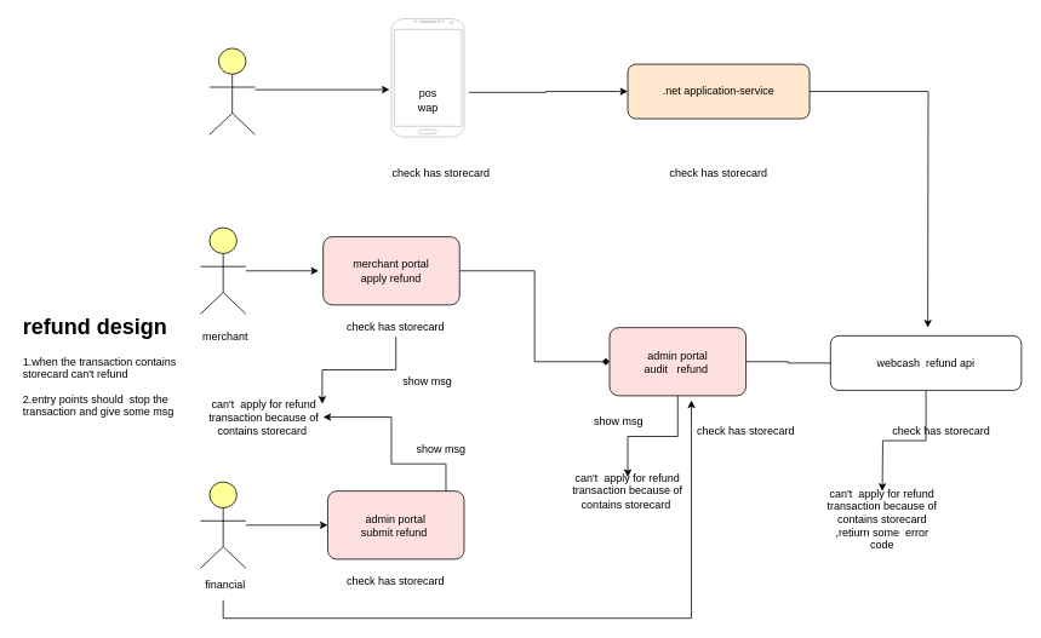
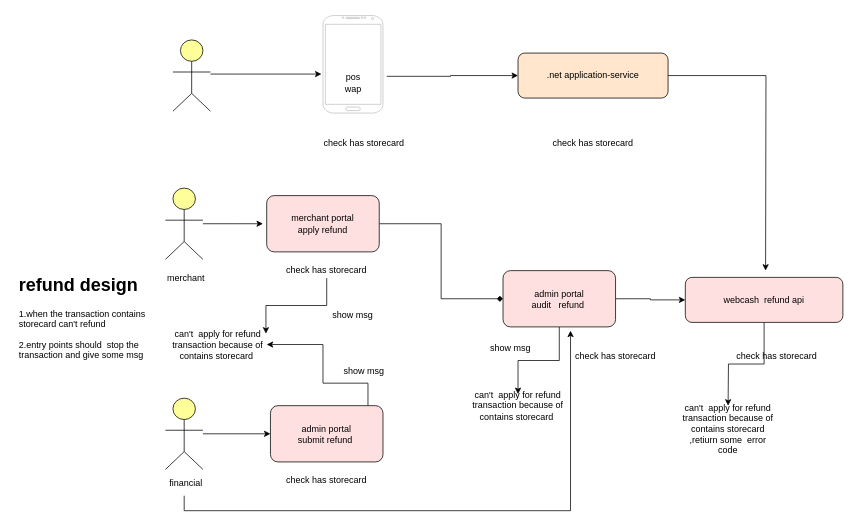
- <mxCell id="25" value="&lt;h1&gt;refund design&lt;/h1&gt;&lt;p&gt;1.when the transaction contains storecard can't refund&lt;/p&gt;&lt;p&gt;2.entry points should&amp;nbsp; stop the transaction and give some msg&lt;/p&gt;" style="text;html=1;strokeColor=none;fillColor=none;spacing=5;spacingTop=-20;whiteSpace=wrap;overflow=hidden;rounded=0;" parent="1" vertex="1"><mxGeometry x="20" y="340" width="190" height="120" as="geometry" /></mxCell>
+ <mxCell id="25" value="&lt;h1&gt;refund design&lt;/h1&gt;&lt;p&gt;1.when the transaction contains storecard can't refund&lt;/p&gt;&lt;p&gt;2.entry points should&amp;nbsp; stop the transaction and give some msg&lt;/p&gt;" style="text;html=1;strokeColor=none;fillColor=none;spacing=5;spacingTop=-20;whiteSpace=wrap;overflow=hidden;rounded=0;" parent="1" vertex="1"><mxGeometry x="20" y="360" width="190" height="120" as="geometry" /></mxCell>
- <mxCell id="20" style="edgeStyle=orthogonalEdgeStyle;rounded=0;orthogonalLoop=1;jettySize=auto;html=1;entryX=0;entryY=0.5;entryDx=0;entryDy=0;endArrow=none;" parent="1" source="22" target="8" edge="1"><mxGeometry relative="1" as="geometry" /></mxCell>
+ <mxCell id="20" style="edgeStyle=orthogonalEdgeStyle;rounded=0;orthogonalLoop=1;jettySize=auto;html=1;entryX=0;entryY=0.5;entryDx=0;entryDy=0;" parent="1" source="22" target="8" edge="1"><mxGeometry relative="1" as="geometry" /></mxCell>
- <mxCell id="8" value="webcash&amp;nbsp; refund api" style="rounded=1;whiteSpace=wrap;html=1;" parent="1" vertex="1"><mxGeometry x="913" y="369" width="210" height="60" as="geometry" /></mxCell>
+ <mxCell id="8" value="webcash&amp;nbsp; refund api" style="rounded=1;whiteSpace=wrap;html=1;fillColor=#ffe0e0;" parent="1" vertex="1"><mxGeometry x="913" y="369" width="210" height="60" as="geometry" /></mxCell>
